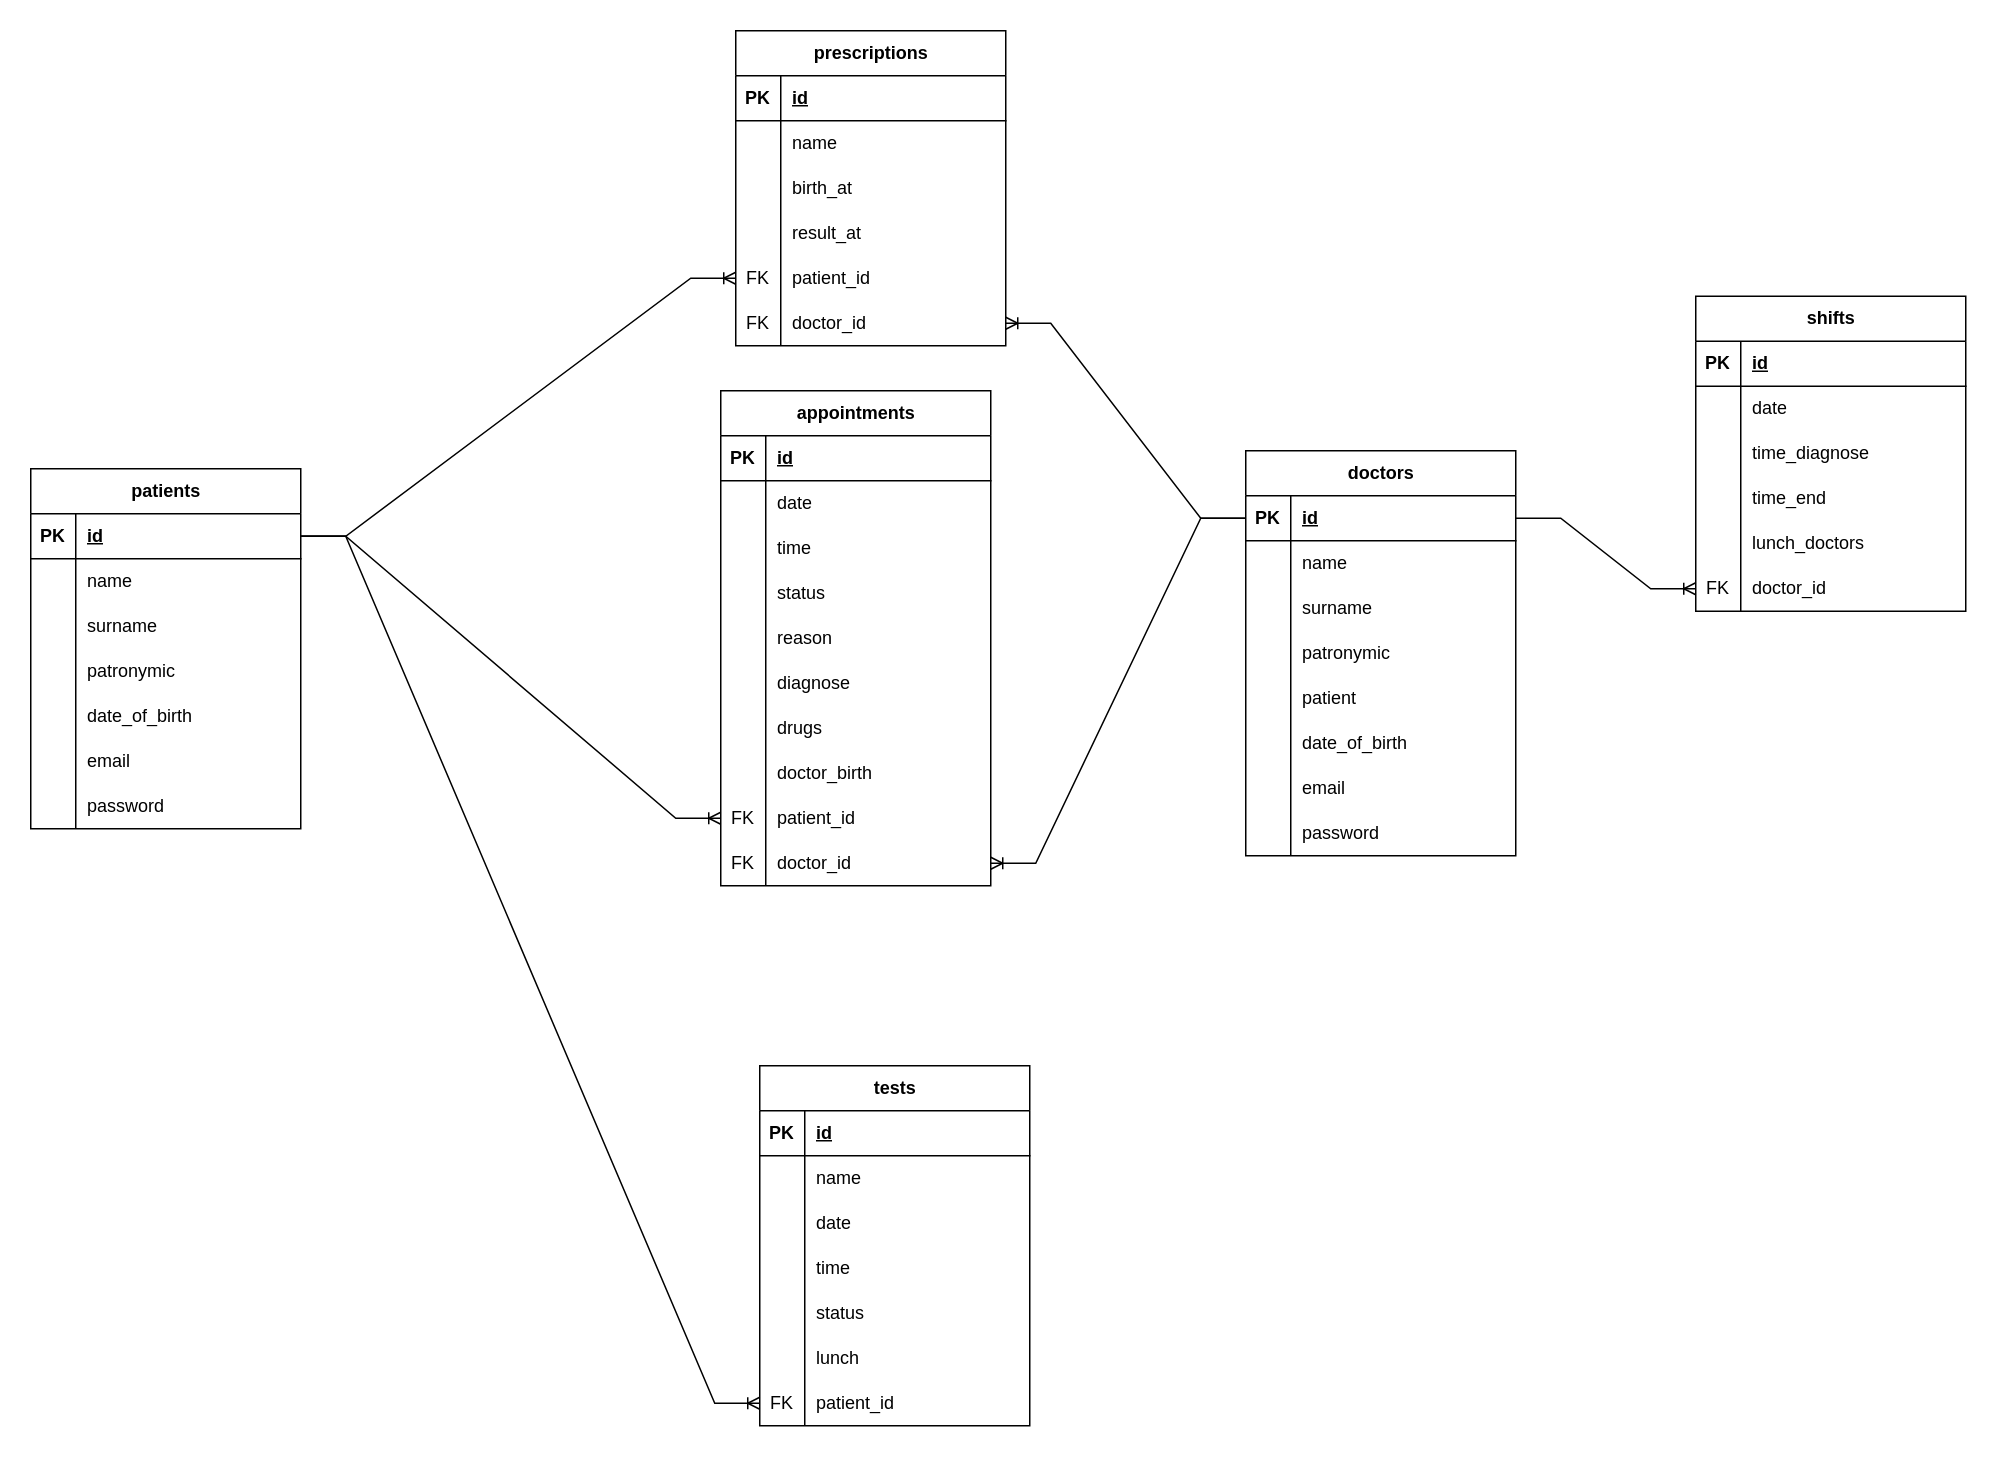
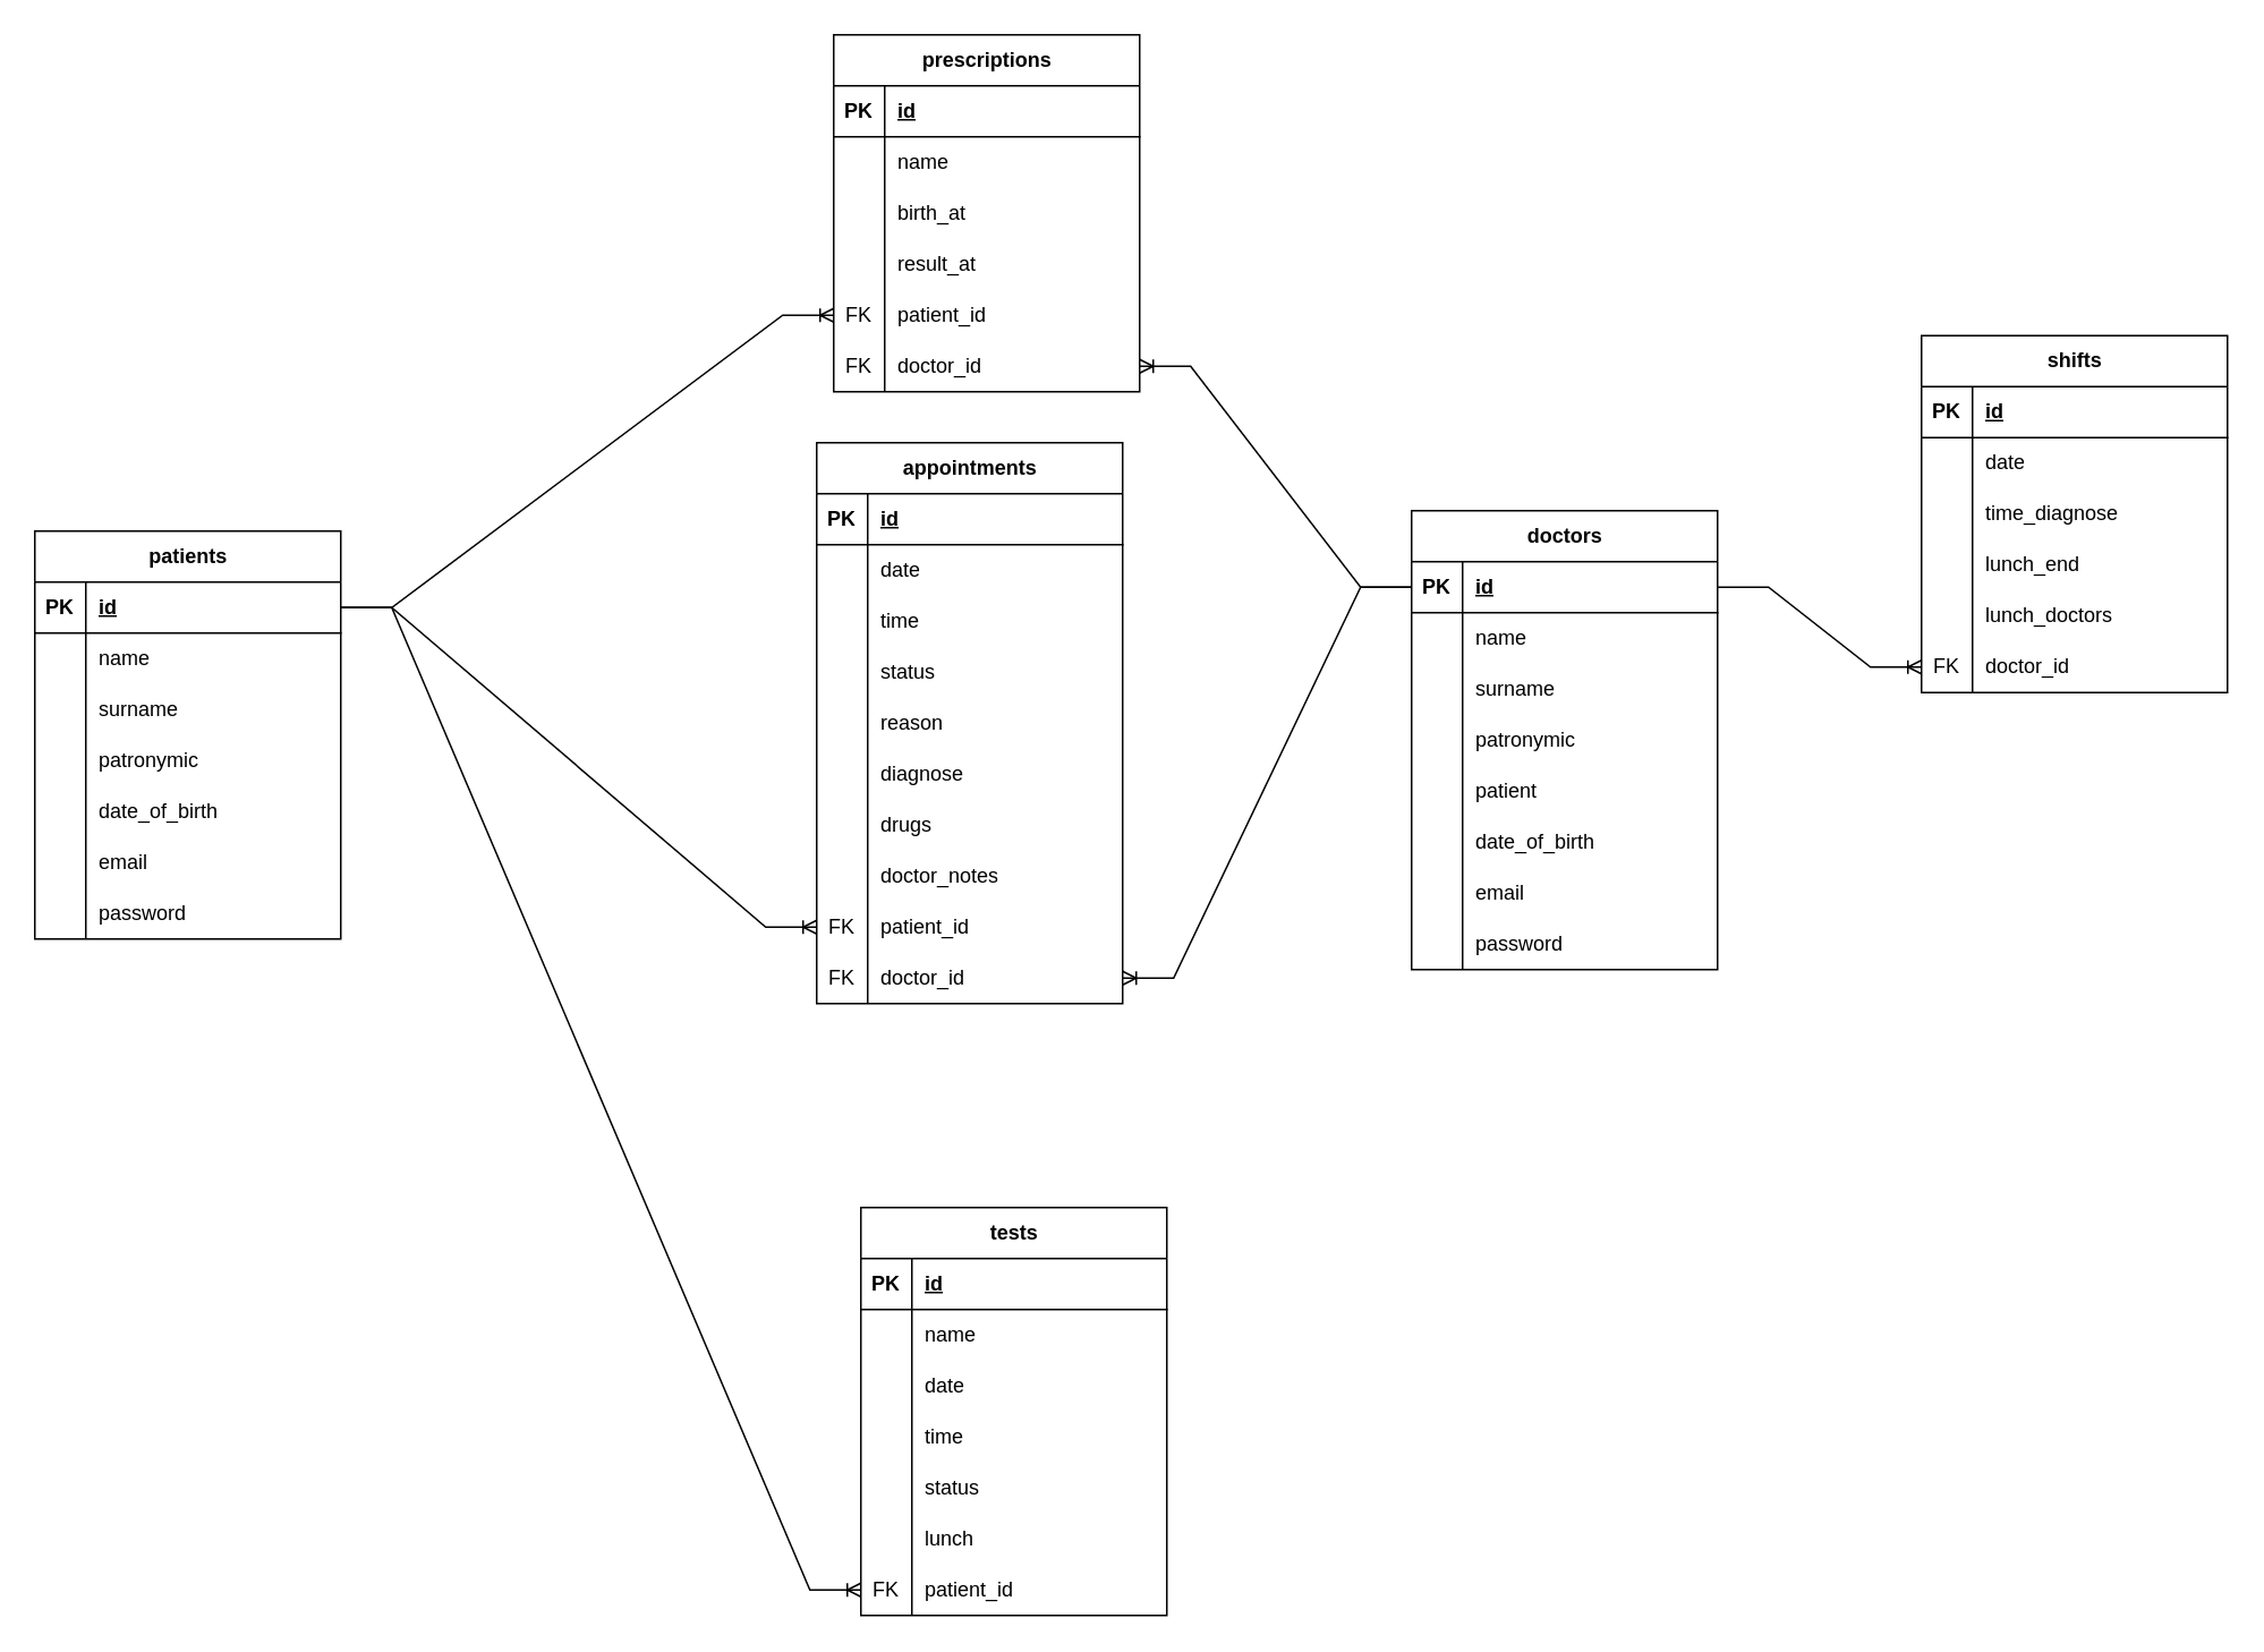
- <mxCell id="114" value="time_end" style="shape=partialRectangle;connectable=0;fillColor=none;top=0;left=0;bottom=0;right=0;align=left;spacingLeft=6;overflow=hidden;whiteSpace=wrap;html=1;" parent="112" vertex="1"><mxGeometry x="30" width="150" height="30" as="geometry"><mxRectangle width="150" height="30" as="alternateBounds" /></mxGeometry></mxCell>
+ <mxCell id="114" value="lunch_end" style="shape=partialRectangle;connectable=0;fillColor=none;top=0;left=0;bottom=0;right=0;align=left;spacingLeft=6;overflow=hidden;whiteSpace=wrap;html=1;" parent="112" vertex="1"><mxGeometry x="30" width="150" height="30" as="geometry"><mxRectangle width="150" height="30" as="alternateBounds" /></mxGeometry></mxCell>
- <mxCell id="48" value="doctor_birth" style="shape=partialRectangle;connectable=0;fillColor=none;top=0;left=0;bottom=0;right=0;align=left;spacingLeft=6;overflow=hidden;whiteSpace=wrap;html=1;" parent="46" vertex="1"><mxGeometry x="30" width="150" height="30" as="geometry"><mxRectangle width="150" height="30" as="alternateBounds" /></mxGeometry></mxCell>
+ <mxCell id="48" value="doctor_notes" style="shape=partialRectangle;connectable=0;fillColor=none;top=0;left=0;bottom=0;right=0;align=left;spacingLeft=6;overflow=hidden;whiteSpace=wrap;html=1;" parent="46" vertex="1"><mxGeometry x="30" width="150" height="30" as="geometry"><mxRectangle width="150" height="30" as="alternateBounds" /></mxGeometry></mxCell>
